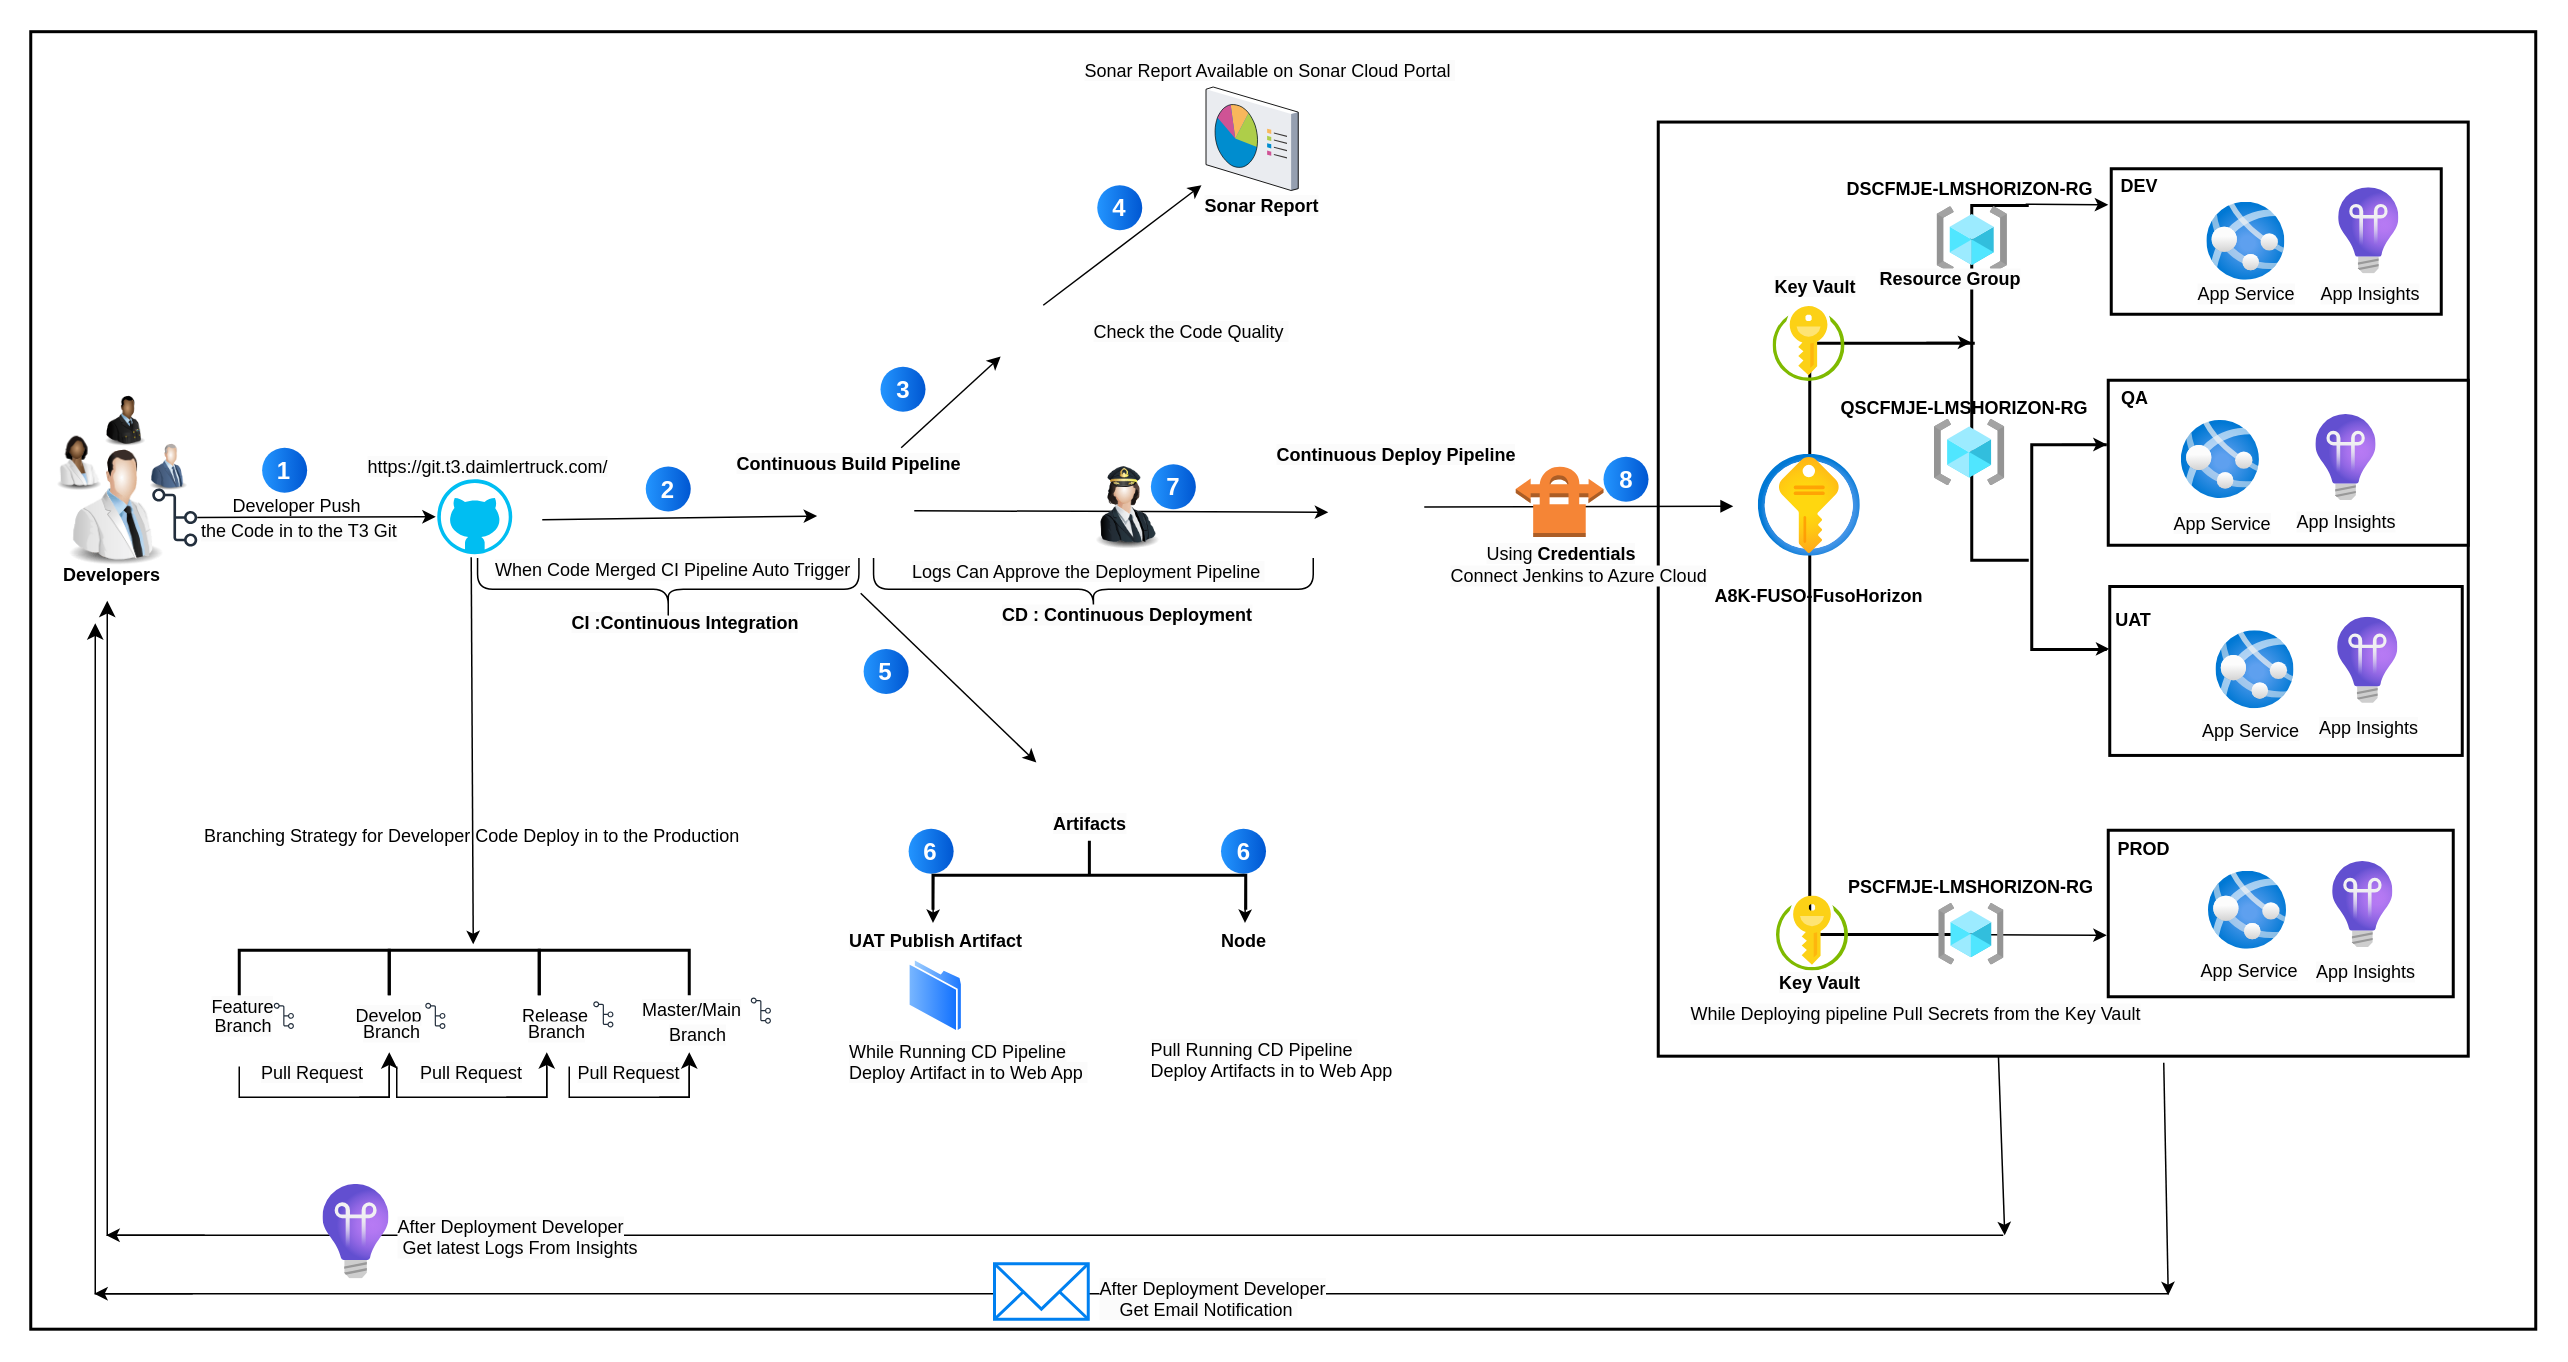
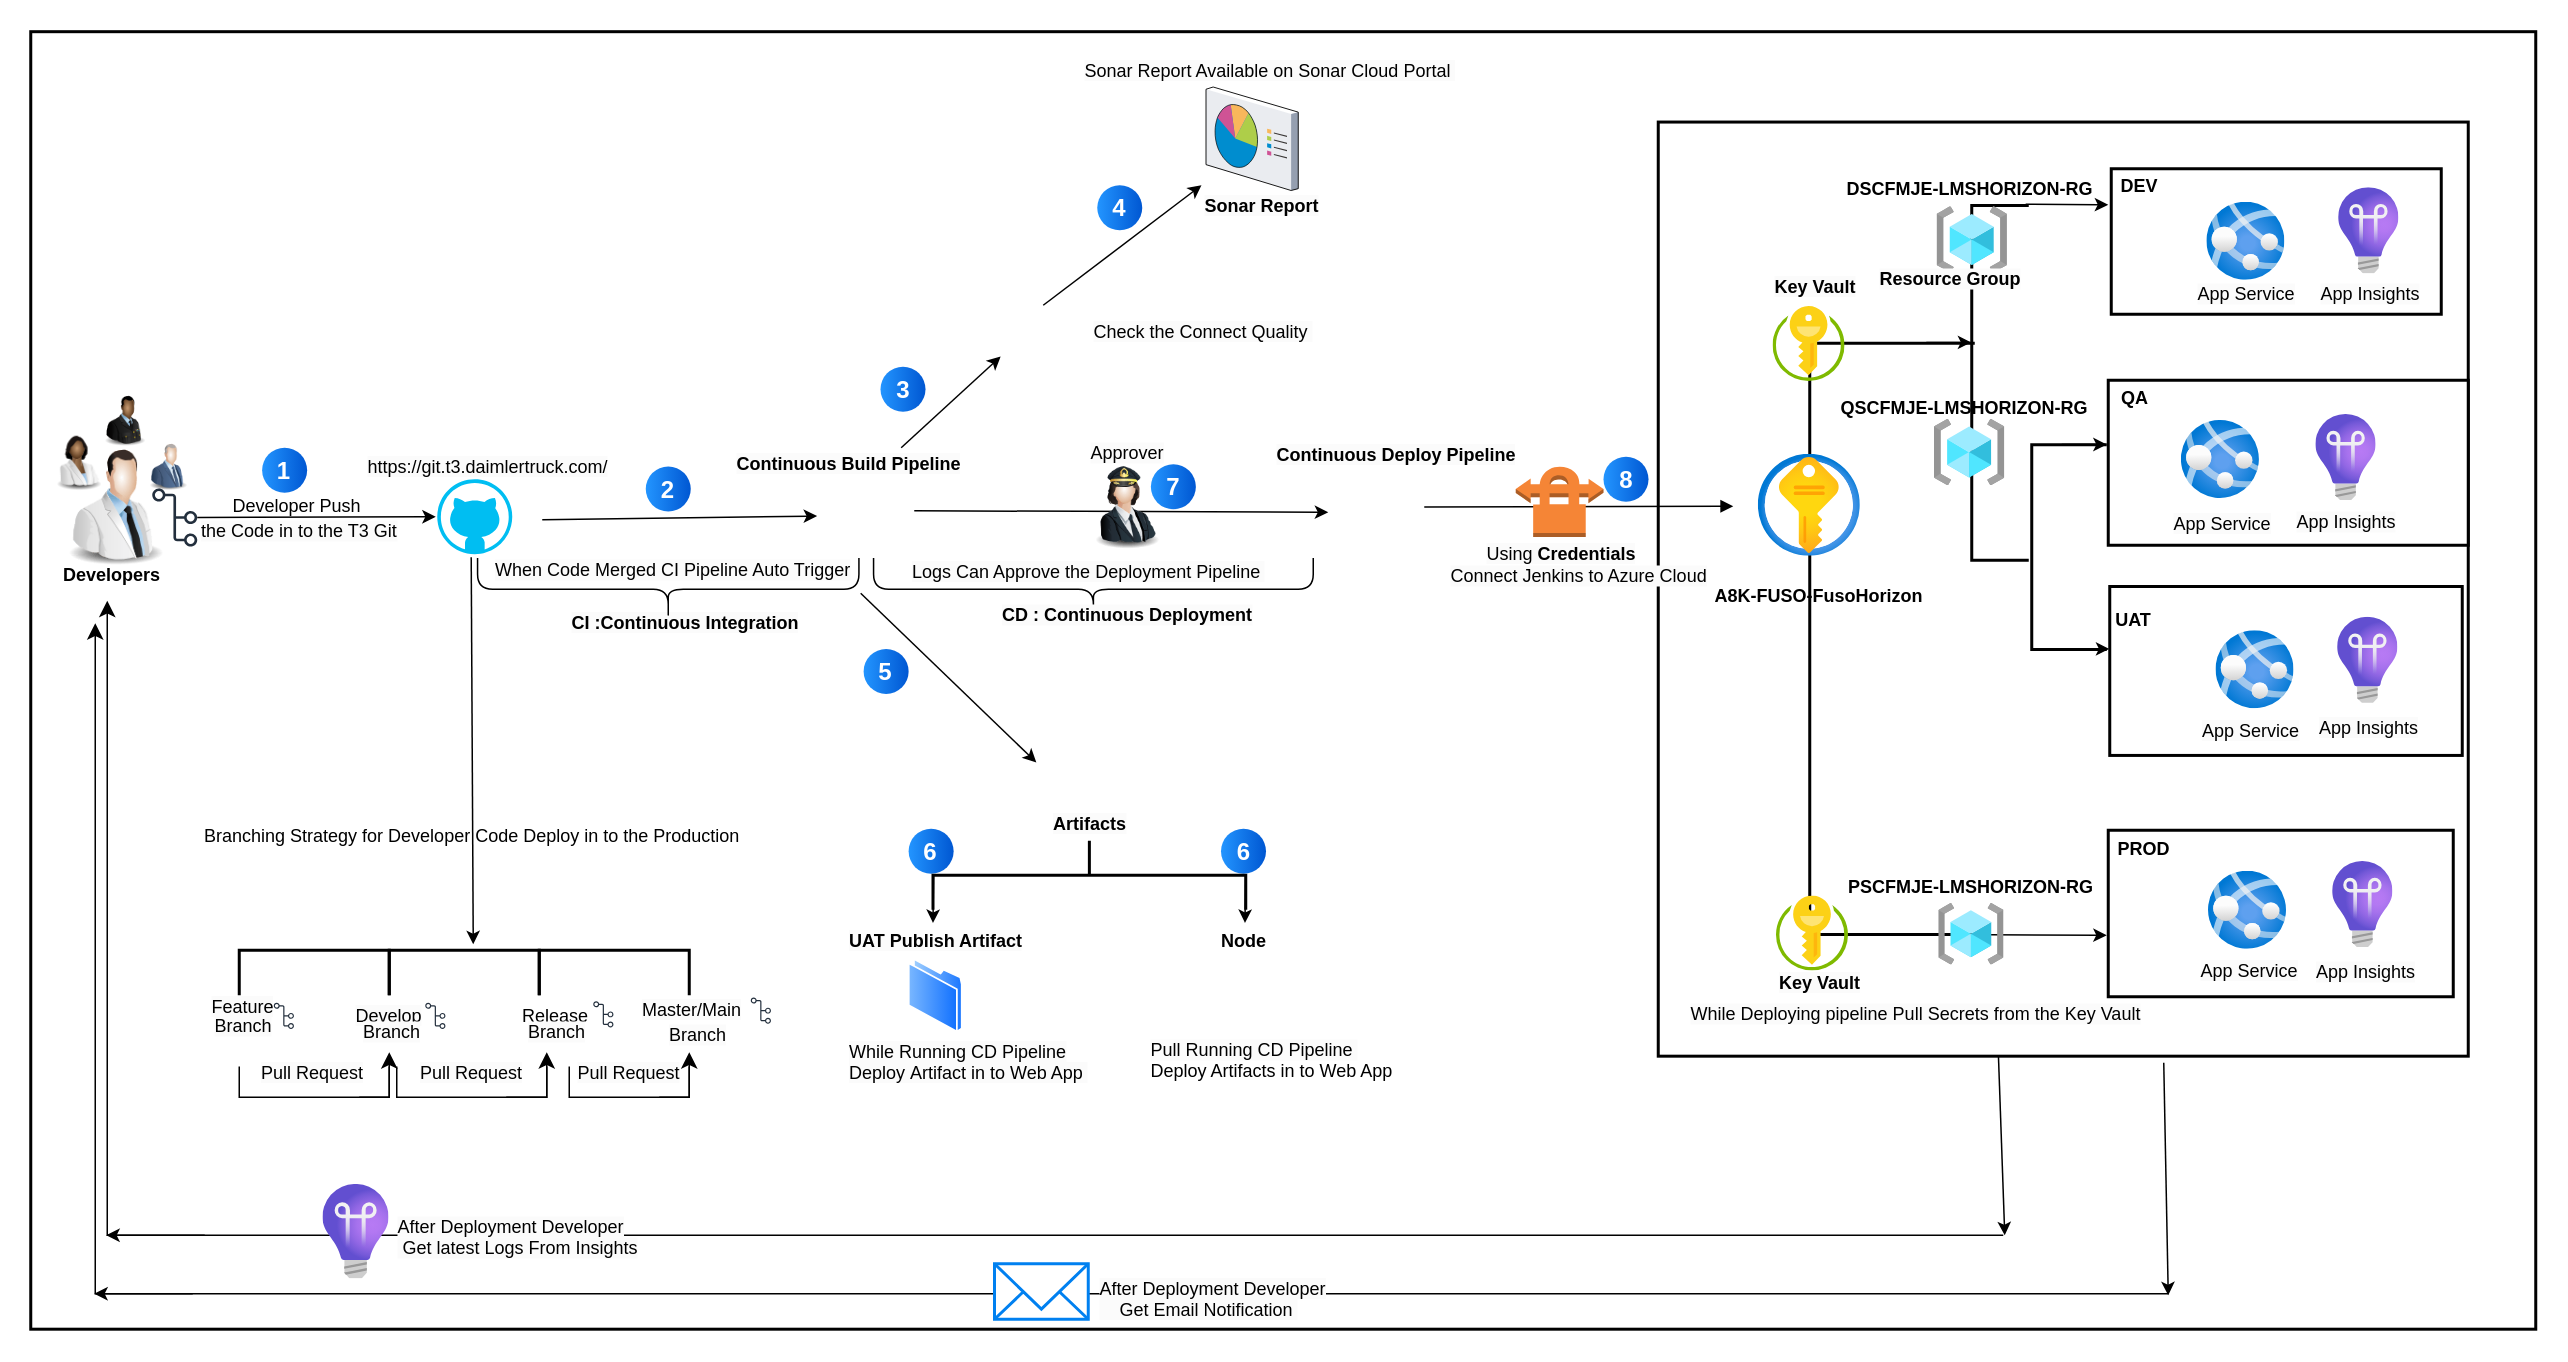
- <mxCell id="89" value="&lt;span style=&quot;color: rgb(0, 0, 0); font-family: Helvetica; font-size: 12px; font-style: normal; font-variant-ligatures: normal; font-variant-caps: normal; font-weight: 400; letter-spacing: normal; orphans: 2; text-align: center; text-indent: 0px; text-transform: none; widows: 2; word-spacing: 0px; -webkit-text-stroke-width: 0px; white-space: nowrap; background-color: rgb(251, 251, 251); text-decoration-thickness: initial; text-decoration-style: initial; text-decoration-color: initial; display: inline !important; float: none;&quot;&gt;Check the Code Quality&amp;nbsp;&lt;/span&gt;" style="text;whiteSpace=wrap;html=1;" parent="1" vertex="1"><mxGeometry x="727.13" y="206.56" width="193.5" height="17" as="geometry" /></mxCell>
+ <mxCell id="89" value="&lt;span style=&quot;color: rgb(0, 0, 0); font-family: Helvetica; font-size: 12px; font-style: normal; font-variant-ligatures: normal; font-variant-caps: normal; font-weight: 400; letter-spacing: normal; orphans: 2; text-align: center; text-indent: 0px; text-transform: none; widows: 2; word-spacing: 0px; -webkit-text-stroke-width: 0px; white-space: nowrap; background-color: rgb(251, 251, 251); text-decoration-thickness: initial; text-decoration-style: initial; text-decoration-color: initial; display: inline !important; float: none;&quot;&gt;Check the Connect Quality&amp;nbsp;&lt;/span&gt;" style="text;whiteSpace=wrap;html=1;" parent="1" vertex="1"><mxGeometry x="727.13" y="206.56" width="193.5" height="17" as="geometry" /></mxCell>
+ <mxCell id="32" value="&lt;span style=&quot;color: rgb(0, 0, 0); font-family: Helvetica; font-size: 12px; font-style: normal; font-variant-ligatures: normal; font-variant-caps: normal; font-weight: 400; letter-spacing: normal; orphans: 2; text-align: center; text-indent: 0px; text-transform: none; widows: 2; word-spacing: 0px; -webkit-text-stroke-width: 0px; white-space: normal; background-color: rgb(251, 251, 251); text-decoration-thickness: initial; text-decoration-style: initial; text-decoration-color: initial; display: inline !important; float: none;&quot;&gt;Approver&lt;/span&gt;" style="text;whiteSpace=wrap;html=1;" parent="1" vertex="1"><mxGeometry x="724.5" y="287.63" width="70" height="20" as="geometry" /></mxCell>
